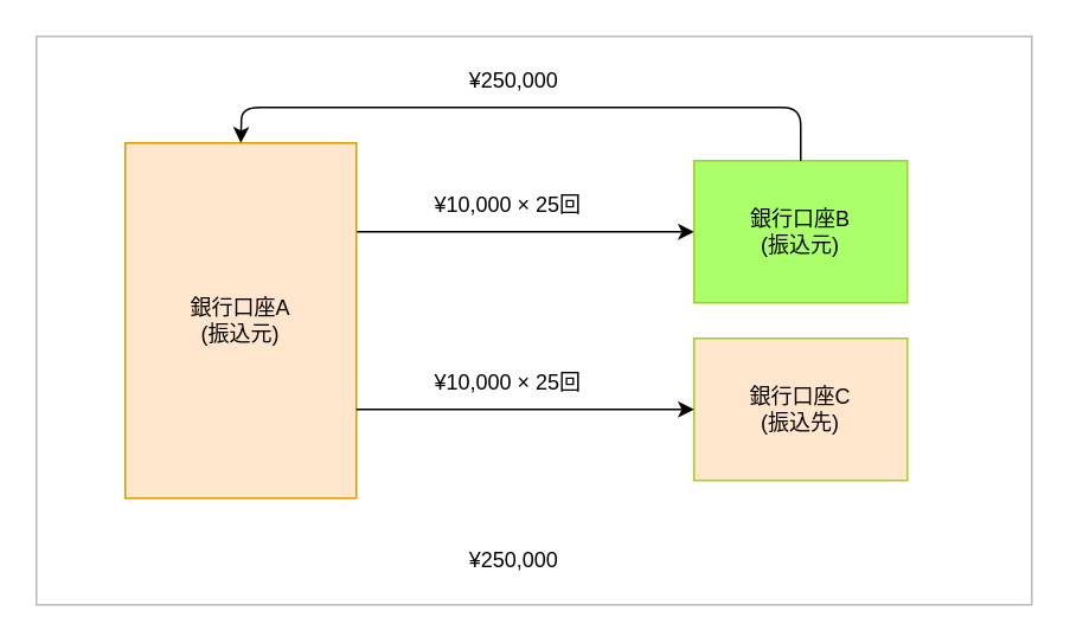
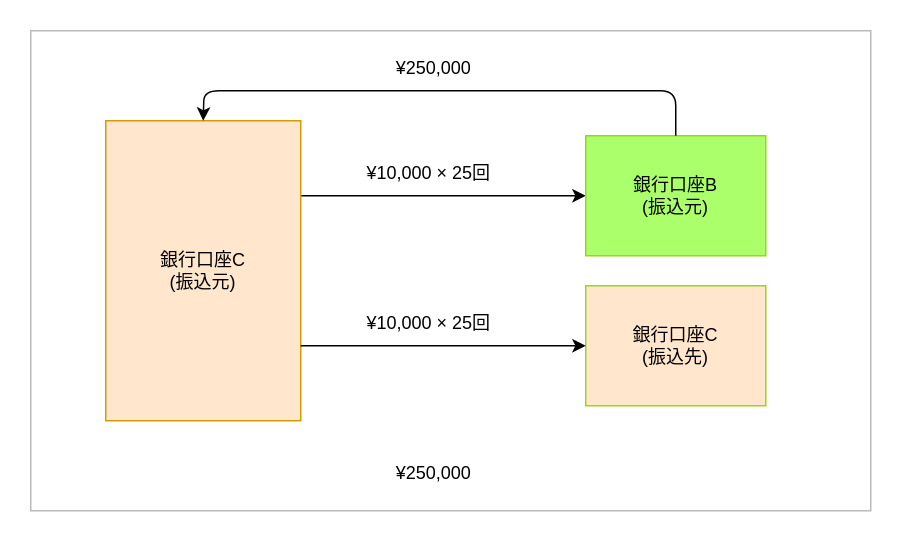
- <mxCell id="4" value="銀行口座A&lt;br&gt;(振込元)&lt;br&gt;" style="rounded=0;whiteSpace=wrap;html=1;fillColor=#ffe6cc;strokeColor=#d79b00;" parent="1" vertex="1"><mxGeometry x="70" y="80" width="130" height="200" as="geometry" /></mxCell>
+ <mxCell id="4" value="銀行口座C&lt;br&gt;(振込元)&lt;br&gt;" style="rounded=0;whiteSpace=wrap;html=1;fillColor=#ffe6cc;strokeColor=#d79b00;" parent="1" vertex="1"><mxGeometry x="70" y="80" width="130" height="200" as="geometry" /></mxCell>
